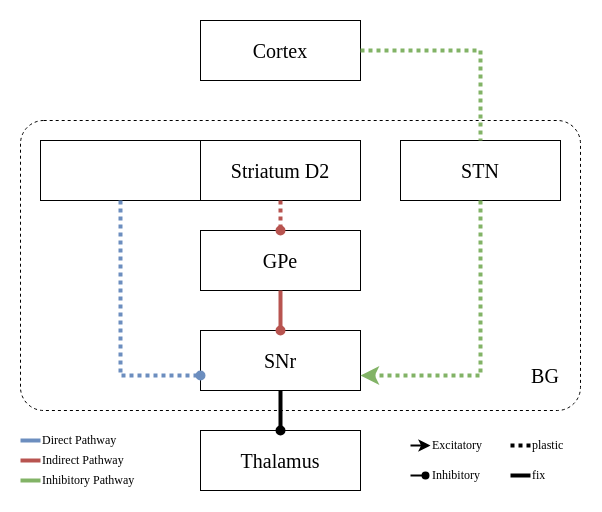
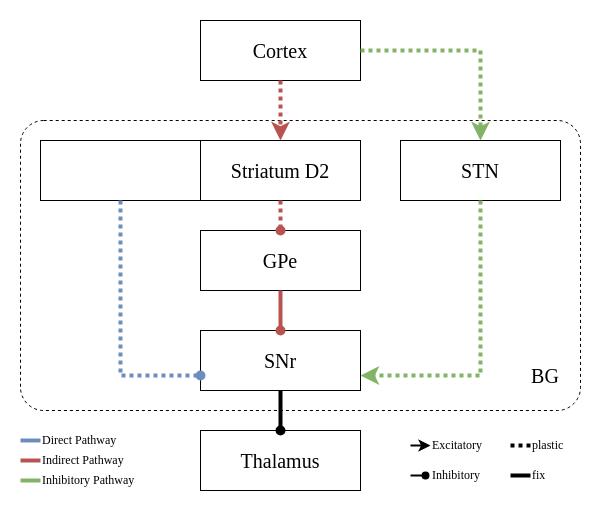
+ <mxCell id="13" value="" style="endArrow=classic;html=1;rounded=0;exitX=0.5;exitY=1;exitDx=0;exitDy=0;entryX=0.5;entryY=0;entryDx=0;entryDy=0;strokeWidth=4;fillColor=#f8cecc;strokeColor=#b85450;dashed=1;dashPattern=1 1;" parent="1" source="6" target="11" edge="1"><mxGeometry width="50" height="50" relative="1" as="geometry"><mxPoint x="370" y="140" as="sourcePoint" /><mxPoint x="420" y="90" as="targetPoint" /></mxGeometry></mxCell>
- <mxCell id="14" value="" style="endArrow=none;html=1;rounded=0;exitX=1;exitY=0.5;exitDx=0;exitDy=0;entryX=0.5;entryY=0;entryDx=0;entryDy=0;edgeStyle=orthogonalEdgeStyle;strokeWidth=4;fillColor=#d5e8d4;strokeColor=#82b366;dashed=1;dashPattern=1 1;" parent="1" source="6" target="12" edge="1"><mxGeometry width="50" height="50" relative="1" as="geometry"><mxPoint x="290" y="310" as="sourcePoint" /><mxPoint x="340" y="260" as="targetPoint" /></mxGeometry></mxCell>
+ <mxCell id="14" value="" style="endArrow=classic;html=1;rounded=0;exitX=1;exitY=0.5;exitDx=0;exitDy=0;entryX=0.5;entryY=0;entryDx=0;entryDy=0;edgeStyle=orthogonalEdgeStyle;strokeWidth=4;fillColor=#d5e8d4;strokeColor=#82b366;dashed=1;dashPattern=1 1;" parent="1" source="6" target="12" edge="1"><mxGeometry width="50" height="50" relative="1" as="geometry"><mxPoint x="290" y="310" as="sourcePoint" /><mxPoint x="340" y="260" as="targetPoint" /></mxGeometry></mxCell>
